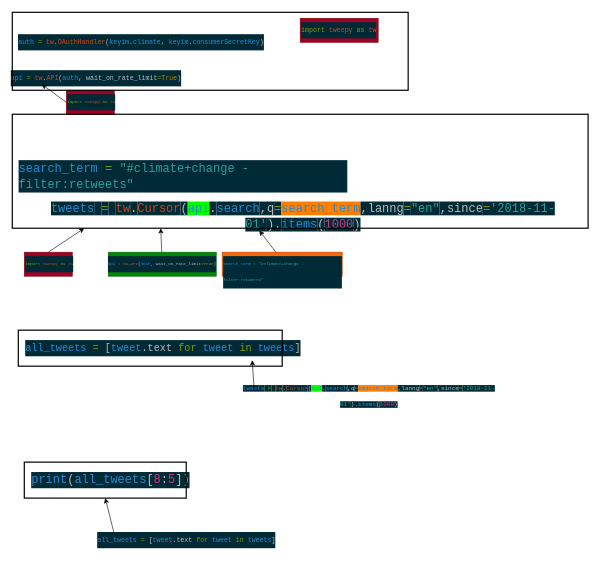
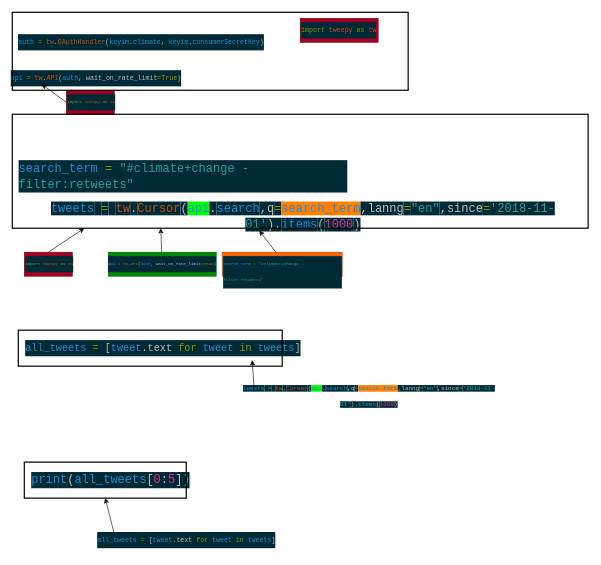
- <mxCell id="18" value="&lt;div style=&quot;color: rgb(187, 187, 187); background-color: rgb(0, 43, 54); font-family: consolas, &amp;quot;courier new&amp;quot;, monospace; font-weight: normal; font-size: 20px; line-height: 27px;&quot;&gt;&lt;div&gt;&lt;span style=&quot;color: #268bd2&quot;&gt;print&lt;/span&gt;&lt;span style=&quot;color: #bbbbbb&quot;&gt;(&lt;/span&gt;&lt;span style=&quot;color: #268bd2&quot;&gt;all_tweets&lt;/span&gt;&lt;span style=&quot;color: #bbbbbb&quot;&gt;[&lt;/span&gt;&lt;span style=&quot;color: #d33682&quot;&gt;8&lt;/span&gt;&lt;span style=&quot;color: #bbbbbb&quot;&gt;:&lt;/span&gt;&lt;span style=&quot;color: #d33682&quot;&gt;5&lt;/span&gt;&lt;span style=&quot;color: #bbbbbb&quot;&gt;])&lt;/span&gt;&lt;/div&gt;&lt;/div&gt;" style="text;whiteSpace=wrap;html=1;fontSize=10;fontColor=#CC6600;" vertex="1" parent="1"><mxGeometry x="50" y="780" width="270" height="40" as="geometry" /></mxCell>
+ <mxCell id="18" value="&lt;div style=&quot;color: rgb(187, 187, 187); background-color: rgb(0, 43, 54); font-family: consolas, &amp;quot;courier new&amp;quot;, monospace; font-weight: normal; font-size: 20px; line-height: 27px;&quot;&gt;&lt;div&gt;&lt;span style=&quot;color: #268bd2&quot;&gt;print&lt;/span&gt;&lt;span style=&quot;color: #bbbbbb&quot;&gt;(&lt;/span&gt;&lt;span style=&quot;color: #268bd2&quot;&gt;all_tweets&lt;/span&gt;&lt;span style=&quot;color: #bbbbbb&quot;&gt;[&lt;/span&gt;&lt;span style=&quot;color: #d33682&quot;&gt;0&lt;/span&gt;&lt;span style=&quot;color: #bbbbbb&quot;&gt;:&lt;/span&gt;&lt;span style=&quot;color: #d33682&quot;&gt;5&lt;/span&gt;&lt;span style=&quot;color: #bbbbbb&quot;&gt;])&lt;/span&gt;&lt;/div&gt;&lt;/div&gt;" style="text;whiteSpace=wrap;html=1;fontSize=10;fontColor=#CC6600;" vertex="1" parent="1"><mxGeometry x="50" y="780" width="270" height="40" as="geometry" /></mxCell>
